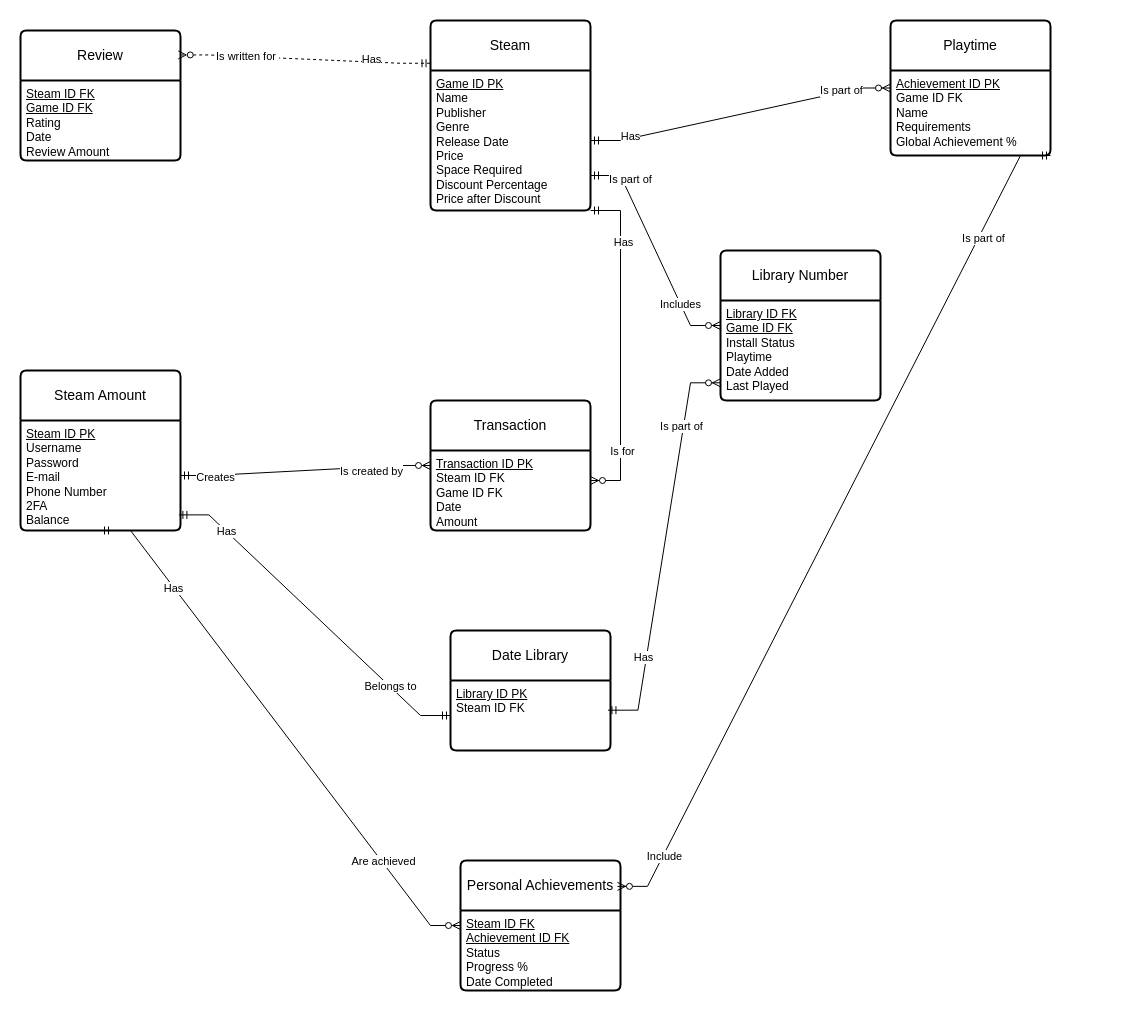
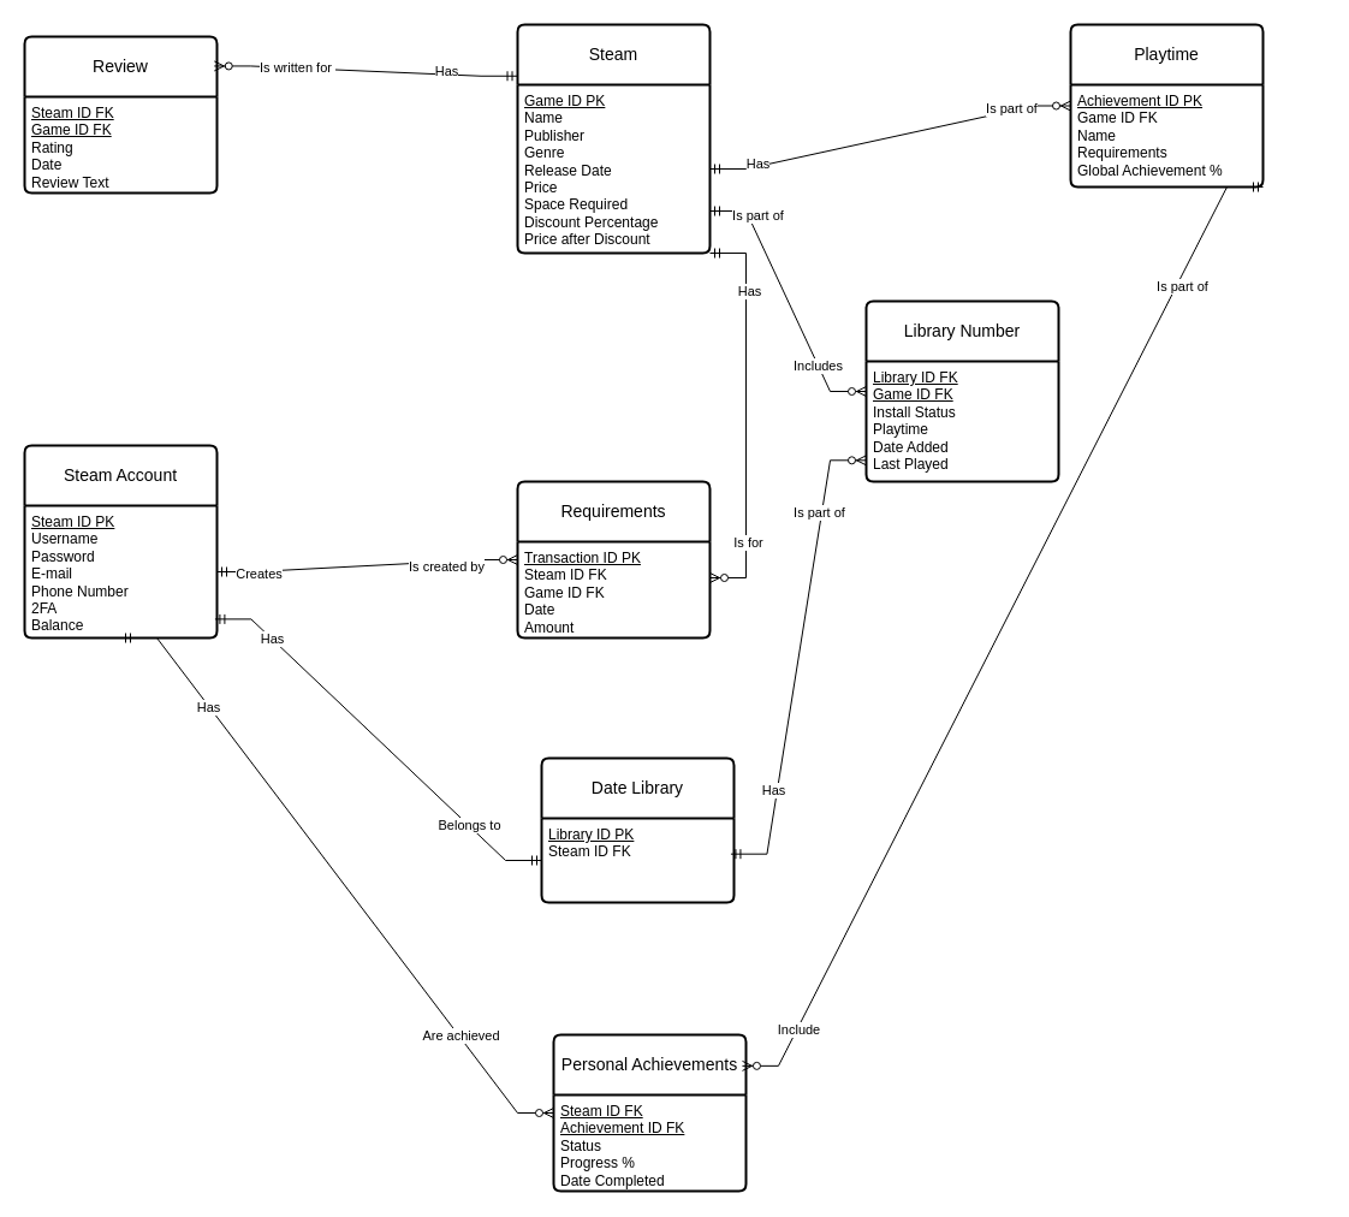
- <mxCell id="18" value="" style="edgeStyle=entityRelationEdgeStyle;fontSize=12;html=1;endArrow=ERzeroToMany;startArrow=ERmandOne;rounded=0;entryX=0.986;entryY=0.188;entryDx=0;entryDy=0;entryPerimeter=0;exitX=-0.003;exitY=0.225;exitDx=0;exitDy=0;exitPerimeter=0;dashed=1;" edge="1" parent="1" source="8" target="10"><mxGeometry width="100" height="100" relative="1" as="geometry"><mxPoint x="380" y="190" as="sourcePoint" /><mxPoint x="320" y="40" as="targetPoint" /><Array as="points"><mxPoint x="390" y="150" /><mxPoint x="290" y="110" /><mxPoint x="290" y="110" /></Array></mxGeometry></mxCell>
+ <mxCell id="18" value="" style="edgeStyle=entityRelationEdgeStyle;fontSize=12;html=1;endArrow=ERzeroToMany;startArrow=ERmandOne;rounded=0;entryX=0.986;entryY=0.188;entryDx=0;entryDy=0;entryPerimeter=0;exitX=-0.003;exitY=0.225;exitDx=0;exitDy=0;exitPerimeter=0;" edge="1" parent="1" source="8" target="10"><mxGeometry width="100" height="100" relative="1" as="geometry"><mxPoint x="380" y="190" as="sourcePoint" /><mxPoint x="320" y="40" as="targetPoint" /><Array as="points"><mxPoint x="390" y="150" /><mxPoint x="290" y="110" /><mxPoint x="290" y="110" /></Array></mxGeometry></mxCell>
- <mxCell id="11" value="&lt;u&gt;Steam ID FK&lt;/u&gt;&lt;div&gt;&lt;u&gt;Game ID FK&lt;/u&gt;&lt;/div&gt;&lt;div&gt;Rating&lt;/div&gt;&lt;div&gt;Date&lt;/div&gt;&lt;div&gt;Review Amount&lt;/div&gt;" style="align=left;strokeColor=none;fillColor=none;spacingLeft=4;fontSize=12;verticalAlign=top;resizable=0;rotatable=0;part=1;html=1;" vertex="1" parent="10"><mxGeometry y="50" width="160" height="80" as="geometry" /></mxCell>
+ <mxCell id="11" value="&lt;u&gt;Steam ID FK&lt;/u&gt;&lt;div&gt;&lt;u&gt;Game ID FK&lt;/u&gt;&lt;/div&gt;&lt;div&gt;Rating&lt;/div&gt;&lt;div&gt;Date&lt;/div&gt;&lt;div&gt;Review Text&lt;/div&gt;" style="align=left;strokeColor=none;fillColor=none;spacingLeft=4;fontSize=12;verticalAlign=top;resizable=0;rotatable=0;part=1;html=1;" vertex="1" parent="10"><mxGeometry y="50" width="160" height="80" as="geometry" /></mxCell>
- <mxCell id="2" value="Steam Amount" style="swimlane;childLayout=stackLayout;horizontal=1;startSize=50;horizontalStack=0;rounded=1;fontSize=14;fontStyle=0;strokeWidth=2;resizeParent=0;resizeLast=1;shadow=0;dashed=0;align=center;arcSize=4;whiteSpace=wrap;html=1;" vertex="1" parent="1"><mxGeometry x="20" y="370" width="160" height="160" as="geometry" /></mxCell>
+ <mxCell id="2" value="Steam Account" style="swimlane;childLayout=stackLayout;horizontal=1;startSize=50;horizontalStack=0;rounded=1;fontSize=14;fontStyle=0;strokeWidth=2;resizeParent=0;resizeLast=1;shadow=0;dashed=0;align=center;arcSize=4;whiteSpace=wrap;html=1;" vertex="1" parent="1"><mxGeometry x="20" y="370" width="160" height="160" as="geometry" /></mxCell>
- <mxCell id="12" value="Transaction" style="swimlane;childLayout=stackLayout;horizontal=1;startSize=50;horizontalStack=0;rounded=1;fontSize=14;fontStyle=0;strokeWidth=2;resizeParent=0;resizeLast=1;shadow=0;dashed=0;align=center;arcSize=4;whiteSpace=wrap;html=1;" vertex="1" parent="1"><mxGeometry x="430" y="400" width="160" height="130" as="geometry" /></mxCell>
+ <mxCell id="12" value="Requirements" style="swimlane;childLayout=stackLayout;horizontal=1;startSize=50;horizontalStack=0;rounded=1;fontSize=14;fontStyle=0;strokeWidth=2;resizeParent=0;resizeLast=1;shadow=0;dashed=0;align=center;arcSize=4;whiteSpace=wrap;html=1;" vertex="1" parent="1"><mxGeometry x="430" y="400" width="160" height="130" as="geometry" /></mxCell>
